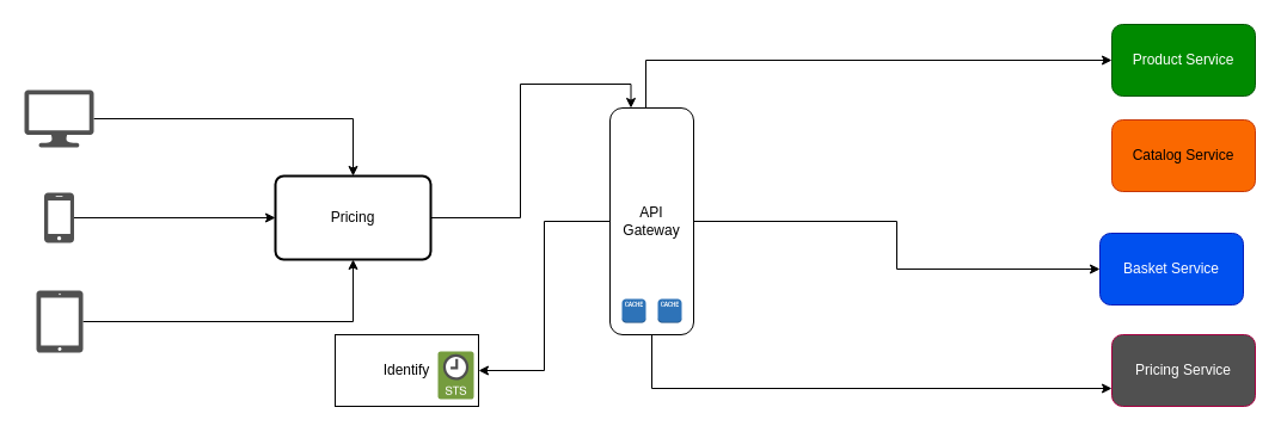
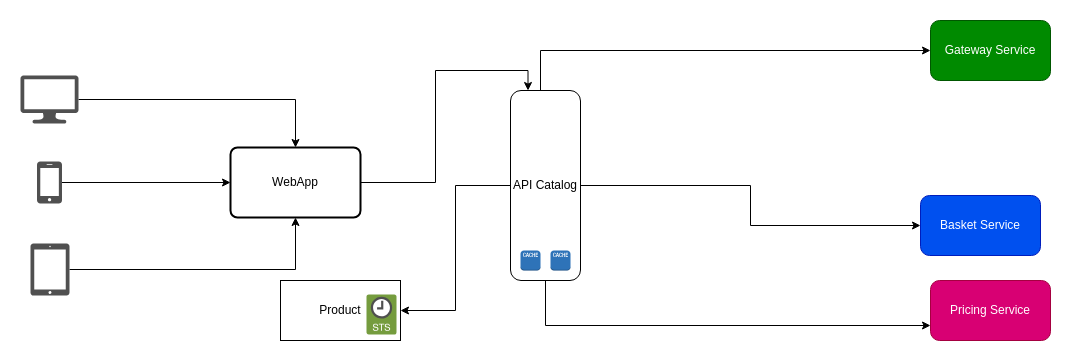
- <mxCell id="10" value="Product Service" style="rounded=1;whiteSpace=wrap;html=1;fillColor=#008a00;strokeColor=#005700;fontColor=#ffffff;" vertex="1" parent="1"><mxGeometry x="930" y="20" width="120" height="60" as="geometry" /></mxCell>
+ <mxCell id="10" value="Gateway Service" style="rounded=1;whiteSpace=wrap;html=1;fillColor=#008a00;strokeColor=#005700;fontColor=#ffffff;" vertex="1" parent="1"><mxGeometry x="930" y="20" width="120" height="60" as="geometry" /></mxCell>
- <mxCell id="7" value="Catalog Service" style="rounded=1;whiteSpace=wrap;html=1;fillColor=#fa6800;fontColor=#000000;strokeColor=#C73500;" vertex="1" parent="1"><mxGeometry x="930" y="100" width="120" height="60" as="geometry" /></mxCell>
- <mxCell id="18" value="Pricing" style="rounded=1;whiteSpace=wrap;html=1;absoluteArcSize=1;arcSize=14;strokeWidth=2;" vertex="1" parent="1"><mxGeometry x="230" y="147" width="130" height="70" as="geometry" /></mxCell>
+ <mxCell id="18" value="WebApp" style="rounded=1;whiteSpace=wrap;html=1;absoluteArcSize=1;arcSize=14;strokeWidth=2;" vertex="1" parent="1"><mxGeometry x="230" y="147" width="130" height="70" as="geometry" /></mxCell>
- <mxCell id="6" value="API Gateway" style="rounded=1;whiteSpace=wrap;html=1;" vertex="1" parent="1"><mxGeometry x="510" y="90" width="70" height="190" as="geometry" /></mxCell>
+ <mxCell id="6" value="API Catalog" style="rounded=1;whiteSpace=wrap;html=1;" vertex="1" parent="1"><mxGeometry x="510" y="90" width="70" height="190" as="geometry" /></mxCell>
- <mxCell id="21" value="Identify" style="rounded=0;whiteSpace=wrap;html=1;" vertex="1" parent="1"><mxGeometry x="280" y="280" width="120" height="60" as="geometry" /></mxCell>
+ <mxCell id="21" value="Product" style="rounded=0;whiteSpace=wrap;html=1;" vertex="1" parent="1"><mxGeometry x="280" y="280" width="120" height="60" as="geometry" /></mxCell>
- <mxCell id="9" value="Pricing Service" style="rounded=1;whiteSpace=wrap;html=1;fillColor=#505050;fontColor=#ffffff;strokeColor=#A50040;" vertex="1" parent="1"><mxGeometry x="930" y="280" width="120" height="60" as="geometry" /></mxCell>
+ <mxCell id="9" value="Pricing Service" style="rounded=1;whiteSpace=wrap;html=1;fillColor=#d80073;fontColor=#ffffff;strokeColor=#A50040;" vertex="1" parent="1"><mxGeometry x="930" y="280" width="120" height="60" as="geometry" /></mxCell>
